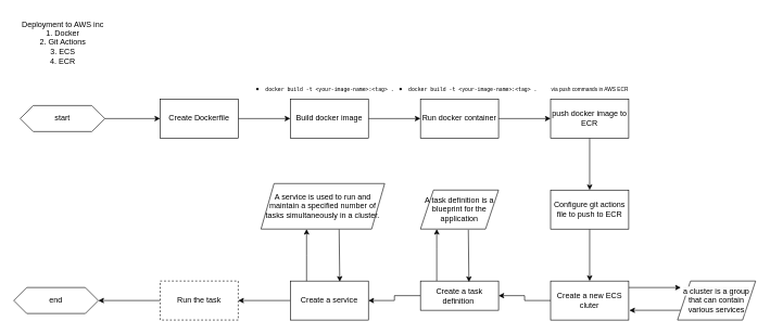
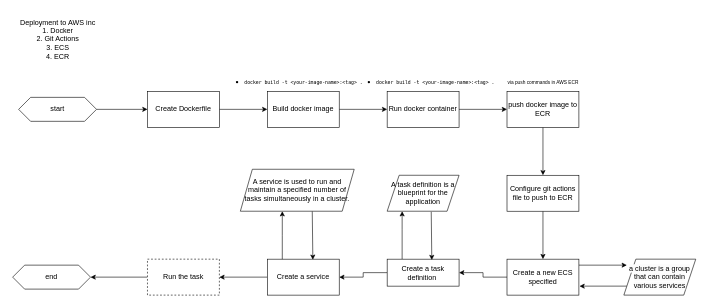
- <mxCell id="21" value="Create a new ECS cluter" style="whiteSpace=wrap;html=1;" vertex="1" parent="1"><mxGeometry x="845" y="432" width="120" height="60" as="geometry" /></mxCell>
+ <mxCell id="21" value="Create a new ECS specified" style="whiteSpace=wrap;html=1;" vertex="1" parent="1"><mxGeometry x="845" y="432" width="120" height="60" as="geometry" /></mxCell>
